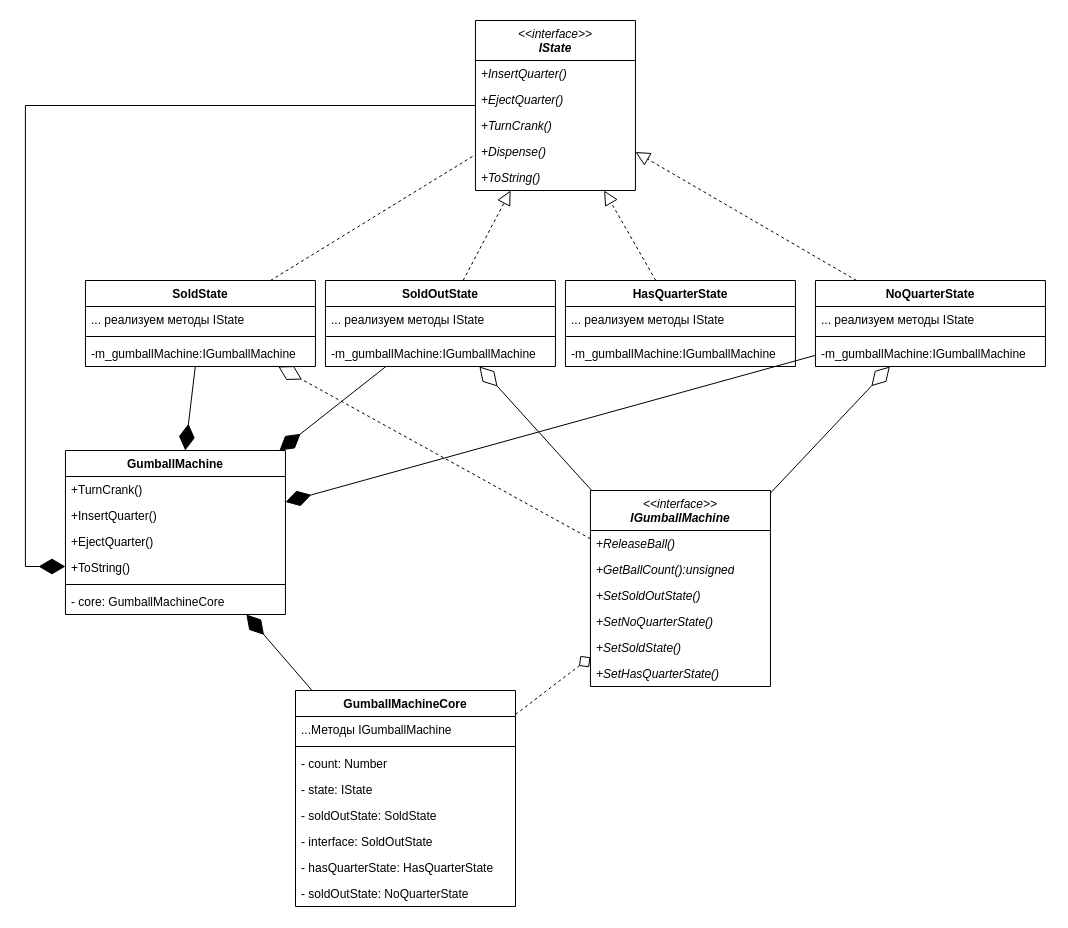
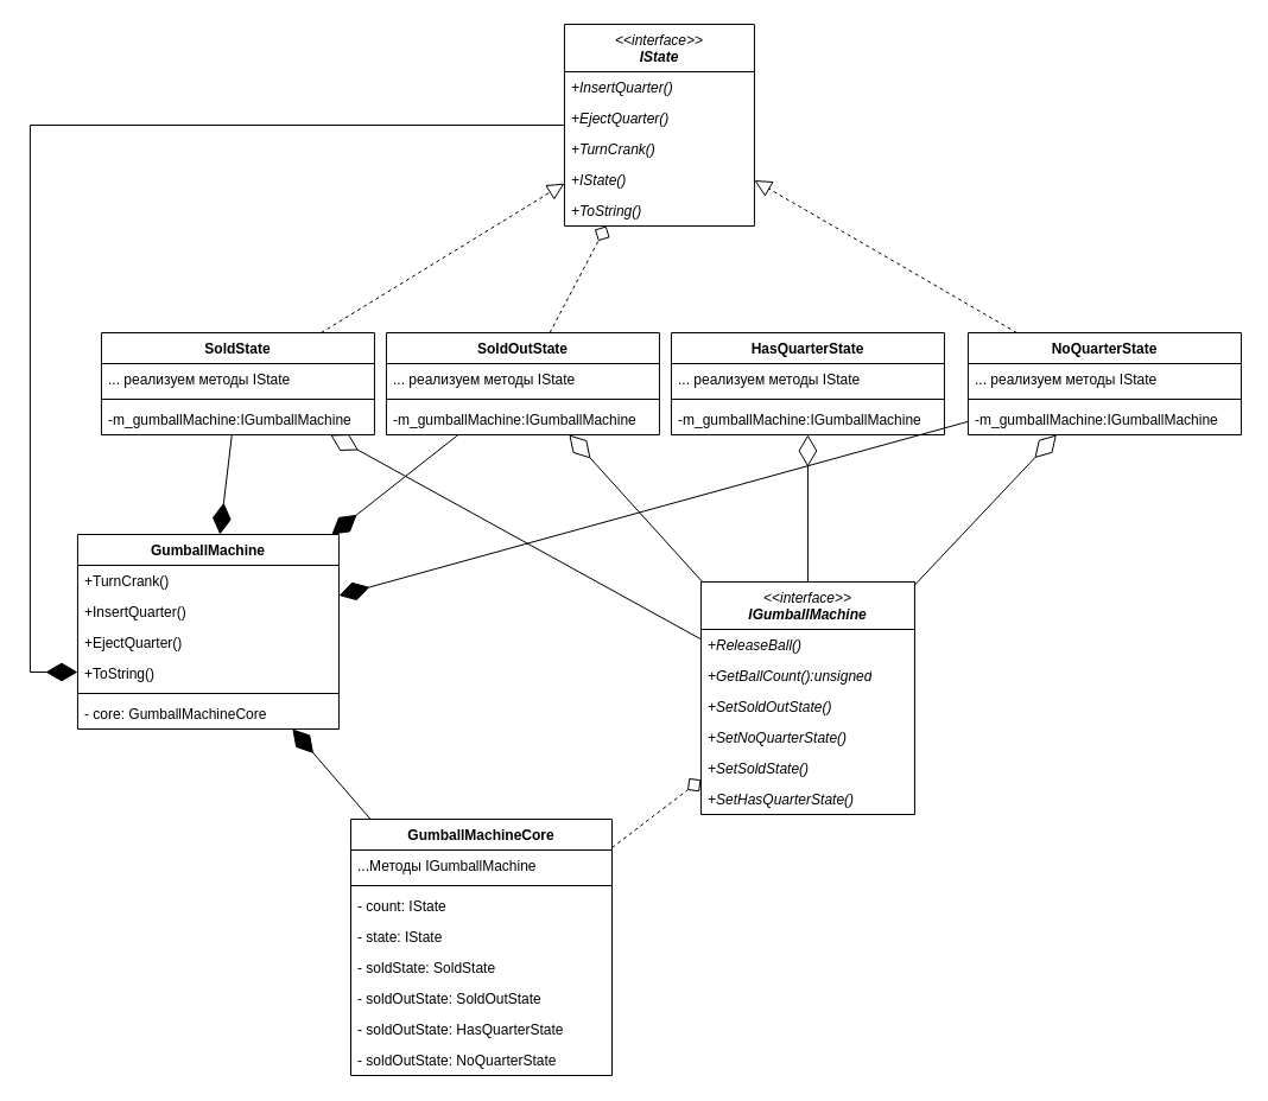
- <mxCell id="6" value="+Dispense()" style="text;strokeColor=none;fillColor=none;align=left;verticalAlign=top;spacingLeft=4;spacingRight=4;overflow=hidden;rotatable=0;points=[[0,0.5],[1,0.5]];portConstraint=eastwest;whiteSpace=wrap;html=1;fontStyle=2" parent="2" vertex="1"><mxGeometry y="118" width="160" height="26" as="geometry" /></mxCell>
+ <mxCell id="6" value="+IState()" style="text;strokeColor=none;fillColor=none;align=left;verticalAlign=top;spacingLeft=4;spacingRight=4;overflow=hidden;rotatable=0;points=[[0,0.5],[1,0.5]];portConstraint=eastwest;whiteSpace=wrap;html=1;fontStyle=2" parent="2" vertex="1"><mxGeometry y="118" width="160" height="26" as="geometry" /></mxCell>
- <mxCell id="12" value="" style="endArrow=none;dashed=1;endFill=0;endSize=12;html=1;rounded=0;" parent="1" source="8" target="2" edge="1"><mxGeometry width="160" relative="1" as="geometry"><mxPoint x="350.94" y="310" as="sourcePoint" /><mxPoint x="510.94" y="310" as="targetPoint" /></mxGeometry></mxCell>
+ <mxCell id="12" value="" style="endArrow=block;dashed=1;endFill=0;endSize=12;html=1;rounded=0;" parent="1" source="8" target="2" edge="1"><mxGeometry width="160" relative="1" as="geometry"><mxPoint x="350.94" y="310" as="sourcePoint" /><mxPoint x="510.94" y="310" as="targetPoint" /></mxGeometry></mxCell>
- <mxCell id="17" value="" style="endArrow=block;dashed=1;endFill=0;endSize=12;html=1;rounded=0;" parent="1" source="13" target="2" edge="1"><mxGeometry width="160" relative="1" as="geometry"><mxPoint x="350.94" y="310" as="sourcePoint" /><mxPoint x="510.94" y="310" as="targetPoint" /></mxGeometry></mxCell>
+ <mxCell id="17" value="" style="endArrow=diamond;dashed=1;endFill=0;endSize=12;html=1;rounded=0;" parent="1" source="13" target="2" edge="1"><mxGeometry width="160" relative="1" as="geometry"><mxPoint x="350.94" y="310" as="sourcePoint" /><mxPoint x="510.94" y="310" as="targetPoint" /></mxGeometry></mxCell>
- <mxCell id="26" value="" style="endArrow=block;dashed=1;endFill=0;endSize=12;html=1;rounded=0;" parent="1" source="18" target="2" edge="1"><mxGeometry width="160" relative="1" as="geometry"><mxPoint x="350.94" y="310" as="sourcePoint" /><mxPoint x="510.94" y="310" as="targetPoint" /></mxGeometry></mxCell>
+ <mxCell id="37" value="" style="endArrow=diamondThin;endFill=0;endSize=24;html=1;rounded=0;" parent="1" source="28" target="18" edge="1"><mxGeometry width="160" relative="1" as="geometry"><mxPoint x="150.94" y="460" as="sourcePoint" /><mxPoint x="310.94" y="460" as="targetPoint" /></mxGeometry></mxCell>
- <mxCell id="35" value="" style="endArrow=diamondThin;endFill=0;endSize=24;html=1;rounded=0;dashed=1;" parent="1" source="28" target="8" edge="1"><mxGeometry width="160" relative="1" as="geometry"><mxPoint x="150.94" y="460" as="sourcePoint" /><mxPoint x="310.94" y="460" as="targetPoint" /></mxGeometry></mxCell>
+ <mxCell id="35" value="" style="endArrow=diamondThin;endFill=0;endSize=24;html=1;rounded=0;" parent="1" source="28" target="8" edge="1"><mxGeometry width="160" relative="1" as="geometry"><mxPoint x="150.94" y="460" as="sourcePoint" /><mxPoint x="310.94" y="460" as="targetPoint" /></mxGeometry></mxCell>
- <mxCell id="54" value="- count: Number" style="text;strokeColor=none;fillColor=none;align=left;verticalAlign=top;spacingLeft=4;spacingRight=4;overflow=hidden;rotatable=0;points=[[0,0.5],[1,0.5]];portConstraint=eastwest;whiteSpace=wrap;html=1;" vertex="1" parent="51"><mxGeometry y="60" width="220" height="26" as="geometry" /></mxCell>
+ <mxCell id="54" value="- count: IState" style="text;strokeColor=none;fillColor=none;align=left;verticalAlign=top;spacingLeft=4;spacingRight=4;overflow=hidden;rotatable=0;points=[[0,0.5],[1,0.5]];portConstraint=eastwest;whiteSpace=wrap;html=1;" vertex="1" parent="51"><mxGeometry y="60" width="220" height="26" as="geometry" /></mxCell>
- <mxCell id="56" value="- soldOutState: SoldState" style="text;strokeColor=none;fillColor=none;align=left;verticalAlign=top;spacingLeft=4;spacingRight=4;overflow=hidden;rotatable=0;points=[[0,0.5],[1,0.5]];portConstraint=eastwest;whiteSpace=wrap;html=1;" vertex="1" parent="51"><mxGeometry y="112" width="220" height="26" as="geometry" /></mxCell>
+ <mxCell id="56" value="- soldState: SoldState" style="text;strokeColor=none;fillColor=none;align=left;verticalAlign=top;spacingLeft=4;spacingRight=4;overflow=hidden;rotatable=0;points=[[0,0.5],[1,0.5]];portConstraint=eastwest;whiteSpace=wrap;html=1;" vertex="1" parent="51"><mxGeometry y="112" width="220" height="26" as="geometry" /></mxCell>
- <mxCell id="57" value="- interface: SoldOutState" style="text;strokeColor=none;fillColor=none;align=left;verticalAlign=top;spacingLeft=4;spacingRight=4;overflow=hidden;rotatable=0;points=[[0,0.5],[1,0.5]];portConstraint=eastwest;whiteSpace=wrap;html=1;" vertex="1" parent="51"><mxGeometry y="138" width="220" height="26" as="geometry" /></mxCell>
+ <mxCell id="57" value="- soldOutState: SoldOutState" style="text;strokeColor=none;fillColor=none;align=left;verticalAlign=top;spacingLeft=4;spacingRight=4;overflow=hidden;rotatable=0;points=[[0,0.5],[1,0.5]];portConstraint=eastwest;whiteSpace=wrap;html=1;" vertex="1" parent="51"><mxGeometry y="138" width="220" height="26" as="geometry" /></mxCell>
- <mxCell id="58" value="- hasQuarterState: HasQuarterState" style="text;strokeColor=none;fillColor=none;align=left;verticalAlign=top;spacingLeft=4;spacingRight=4;overflow=hidden;rotatable=0;points=[[0,0.5],[1,0.5]];portConstraint=eastwest;whiteSpace=wrap;html=1;" vertex="1" parent="51"><mxGeometry y="164" width="220" height="26" as="geometry" /></mxCell>
+ <mxCell id="58" value="- soldOutState: HasQuarterState" style="text;strokeColor=none;fillColor=none;align=left;verticalAlign=top;spacingLeft=4;spacingRight=4;overflow=hidden;rotatable=0;points=[[0,0.5],[1,0.5]];portConstraint=eastwest;whiteSpace=wrap;html=1;" vertex="1" parent="51"><mxGeometry y="164" width="220" height="26" as="geometry" /></mxCell>
